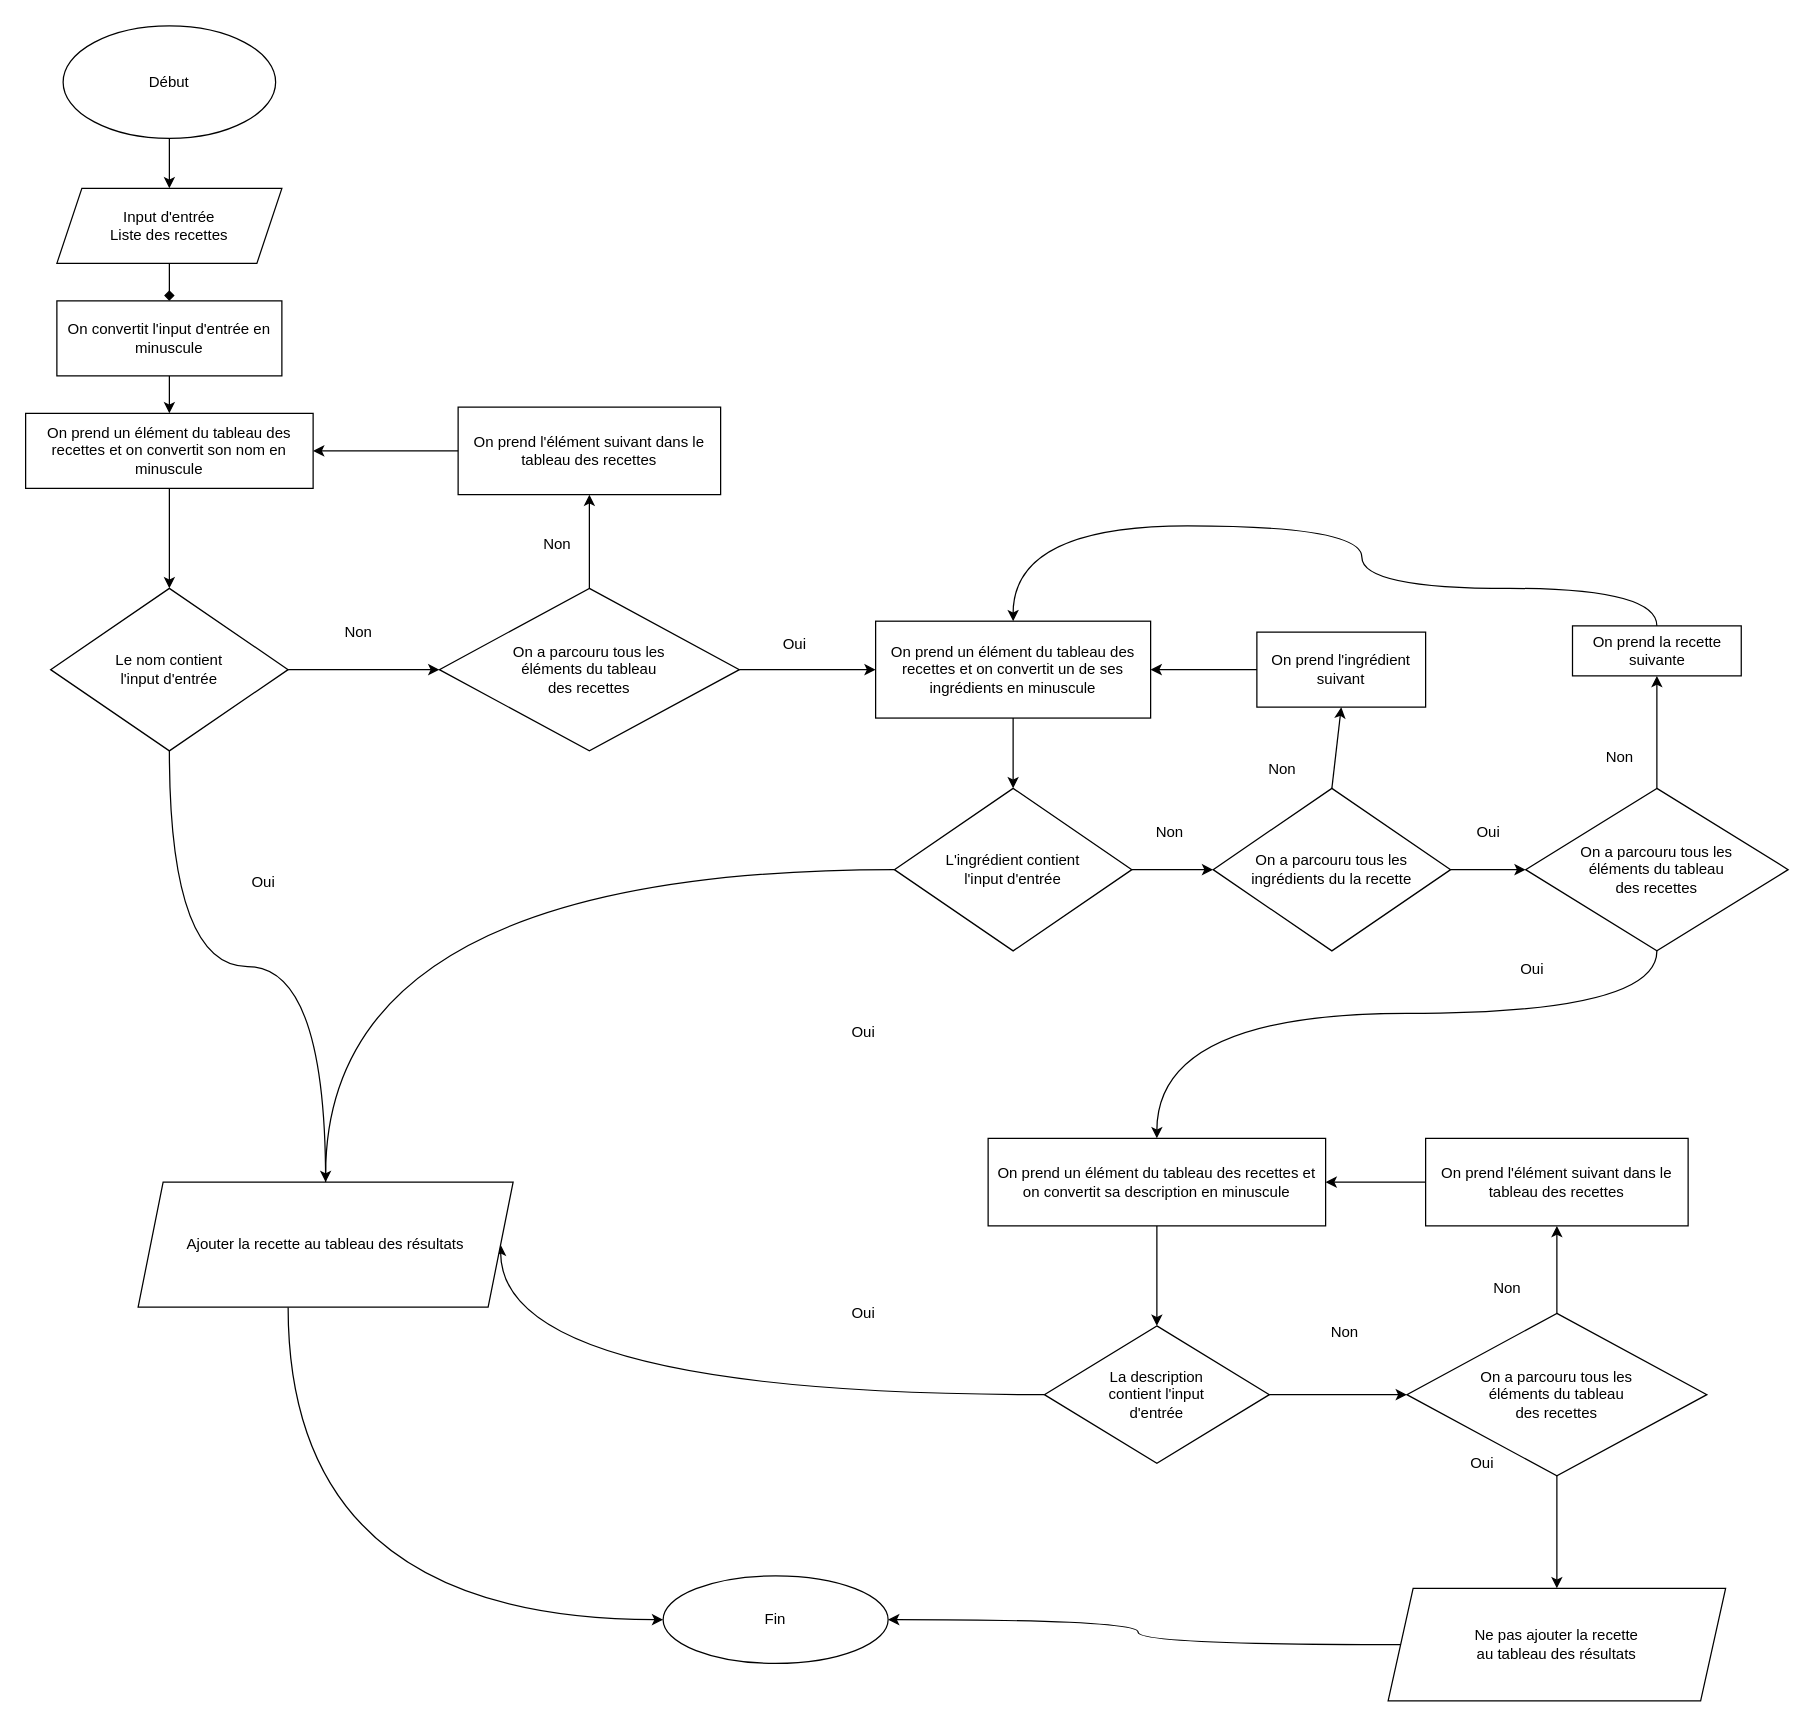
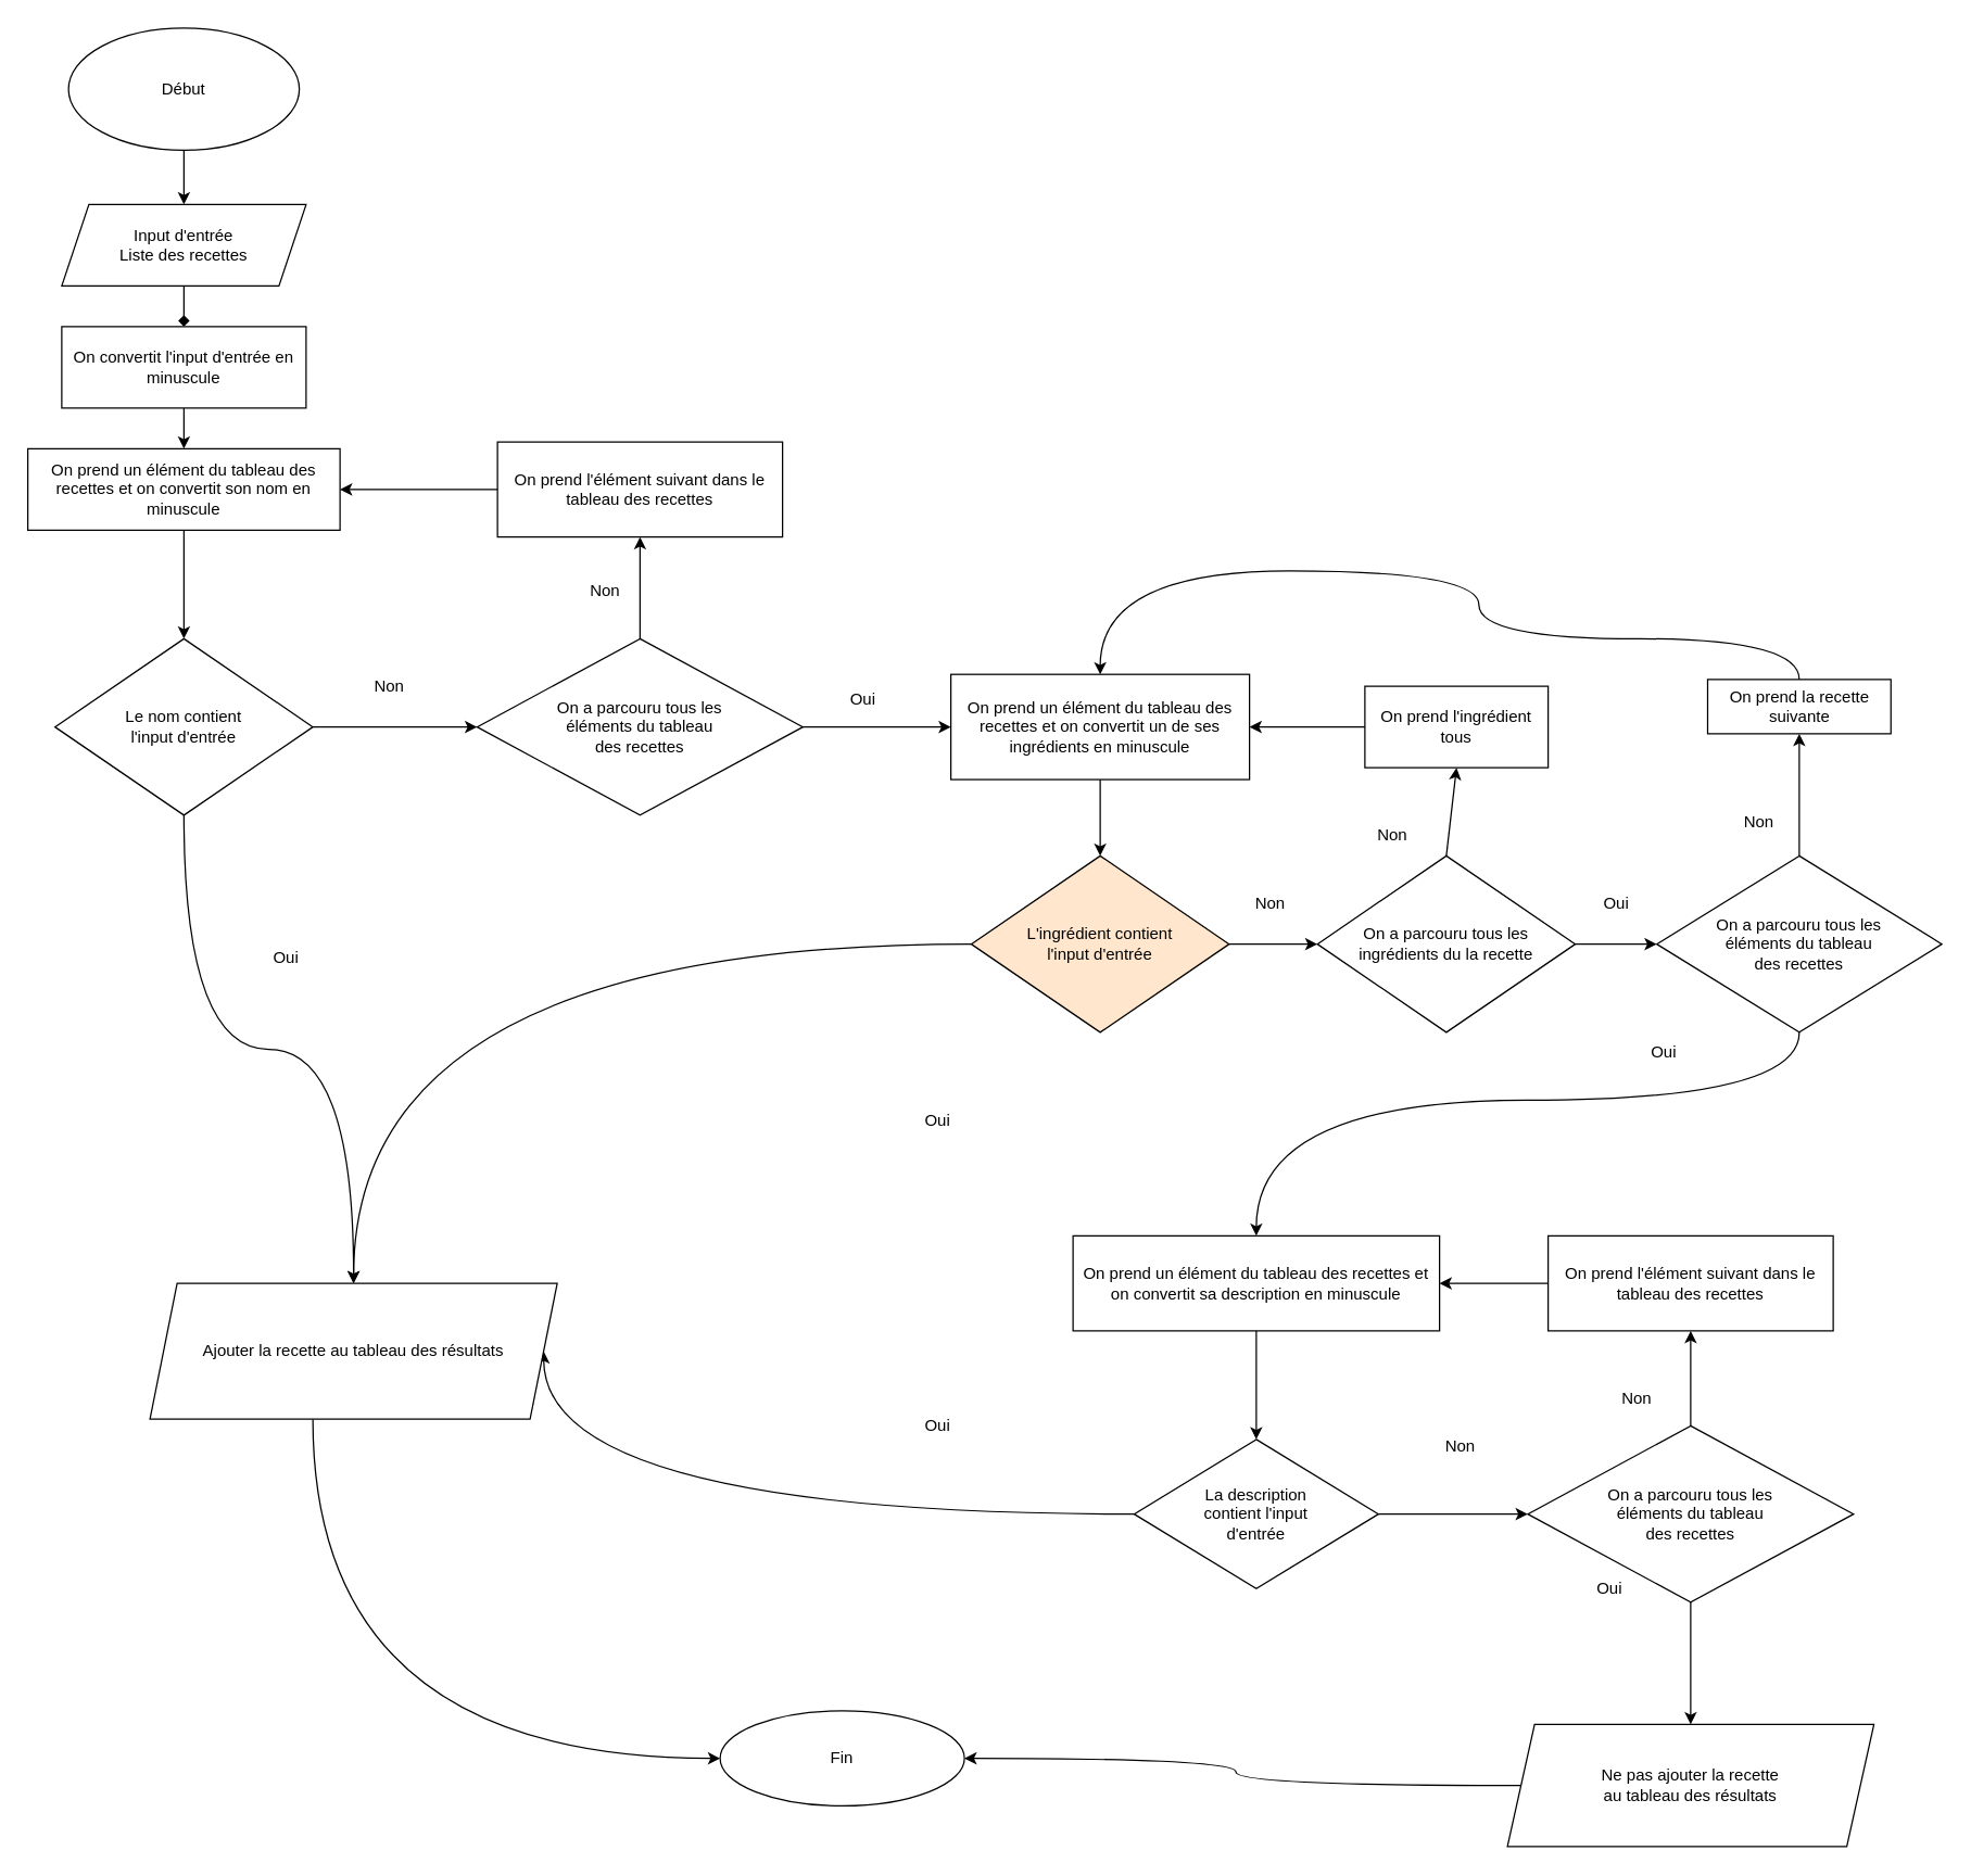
- <mxCell id="32" value="On prend l'ingrédient suivant" style="rounded=0;whiteSpace=wrap;html=1;" vertex="1" parent="1"><mxGeometry x="1005" y="505" width="135" height="60" as="geometry" /></mxCell>
+ <mxCell id="32" value="On prend l'ingrédient tous" style="rounded=0;whiteSpace=wrap;html=1;" vertex="1" parent="1"><mxGeometry x="1005" y="505" width="135" height="60" as="geometry" /></mxCell>
- <mxCell id="23" value="&lt;div&gt;L'ingrédient contient &lt;br&gt;&lt;/div&gt;&lt;div&gt;l'input d'entrée&lt;/div&gt;" style="rhombus;whiteSpace=wrap;html=1;" vertex="1" parent="1"><mxGeometry x="715" y="630" width="190" height="130" as="geometry" /></mxCell>
+ <mxCell id="23" value="&lt;div&gt;L'ingrédient contient &lt;br&gt;&lt;/div&gt;&lt;div&gt;l'input d'entrée&lt;/div&gt;" style="rhombus;whiteSpace=wrap;html=1;fillColor=#ffe6cc;" vertex="1" parent="1"><mxGeometry x="715" y="630" width="190" height="130" as="geometry" /></mxCell>
- <mxCell id="10" style="edgeStyle=orthogonalEdgeStyle;curved=1;rounded=0;orthogonalLoop=1;jettySize=auto;html=1;entryX=0.5;entryY=0;entryDx=0;entryDy=0;endArrow=none;" edge="1" parent="1" source="11" target="53"><mxGeometry relative="1" as="geometry" /></mxCell>
+ <mxCell id="10" style="edgeStyle=orthogonalEdgeStyle;curved=1;rounded=0;orthogonalLoop=1;jettySize=auto;html=1;entryX=0.5;entryY=0;entryDx=0;entryDy=0;" edge="1" parent="1" source="11" target="53"><mxGeometry relative="1" as="geometry" /></mxCell>
